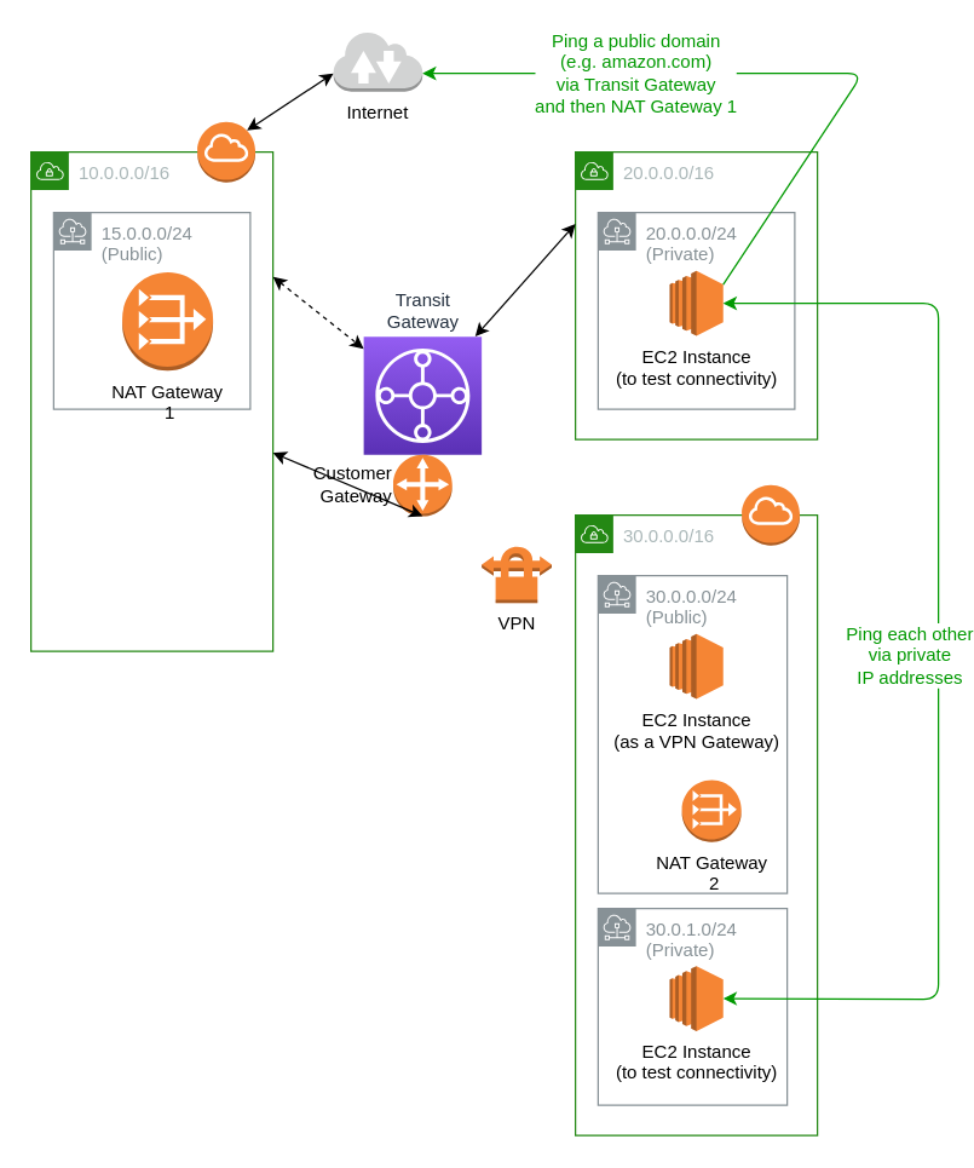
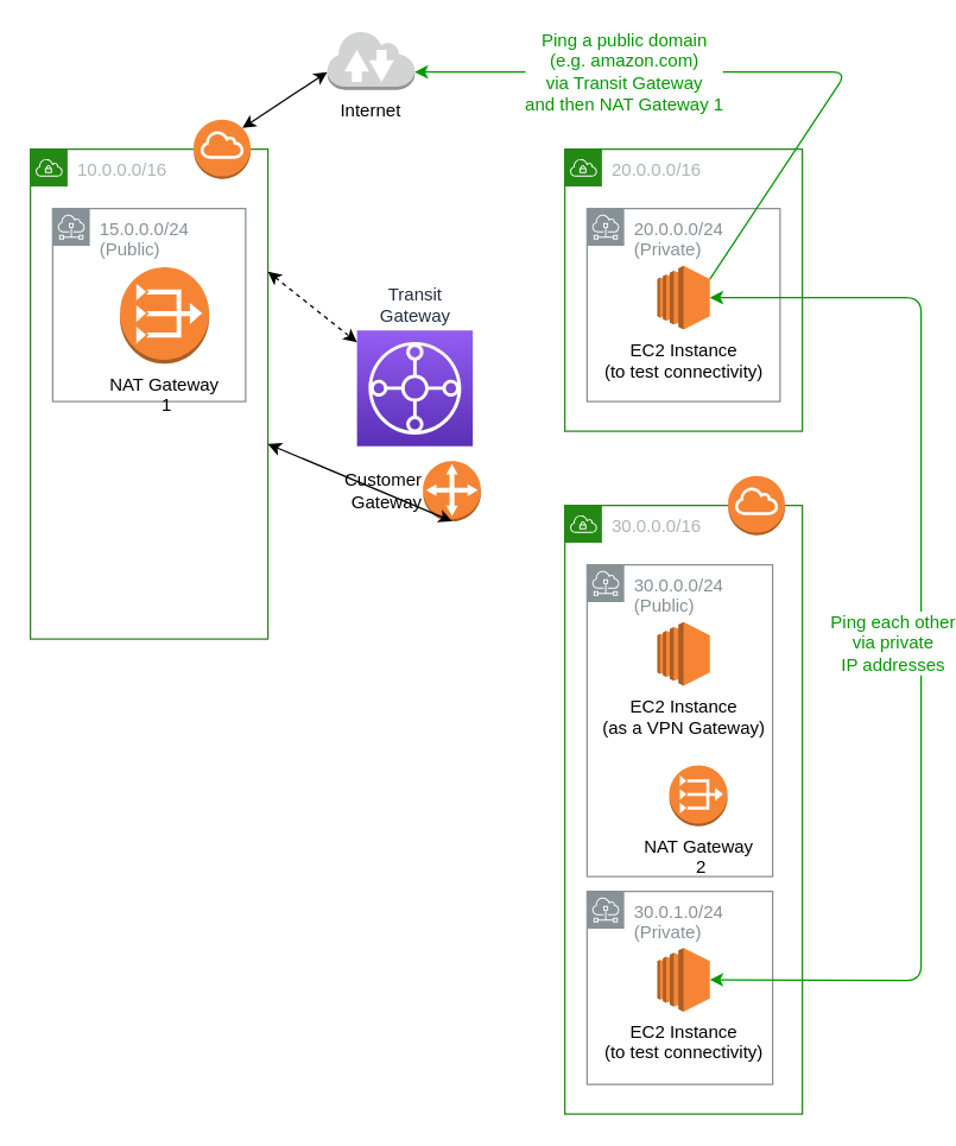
- <mxCell id="12" value="" style="endArrow=classic;startArrow=classic;html=1;entryX=0;entryY=0.25;entryDx=0;entryDy=0;" parent="1" source="4" target="6" edge="1"><mxGeometry width="50" height="50" relative="1" as="geometry"><mxPoint x="270" y="160" as="sourcePoint" /><mxPoint x="320" y="110" as="targetPoint" /></mxGeometry></mxCell>
- <mxCell id="17" value="&lt;div&gt;Customer&lt;/div&gt;&lt;div&gt;Gateway&lt;br&gt;&lt;/div&gt;" style="outlineConnect=0;dashed=0;verticalLabelPosition=middle;verticalAlign=middle;align=right;html=1;shape=mxgraph.aws3.customer_gateway;fillColor=#F58534;gradientColor=none;labelPosition=left;" parent="1" vertex="1"><mxGeometry x="259.5" y="300" width="39" height="40.7" as="geometry" /></mxCell>
+ <mxCell id="17" value="&lt;div&gt;Customer&lt;/div&gt;&lt;div&gt;Gateway&lt;br&gt;&lt;/div&gt;" style="outlineConnect=0;dashed=0;verticalLabelPosition=middle;verticalAlign=middle;align=right;html=1;shape=mxgraph.aws3.customer_gateway;fillColor=#F58534;gradientColor=none;labelPosition=left;" parent="1" vertex="1"><mxGeometry x="284.5" y="310" width="39" height="40.7" as="geometry" /></mxCell>
- <mxCell id="24" value="VPN" style="outlineConnect=0;dashed=0;verticalLabelPosition=bottom;verticalAlign=top;align=center;html=1;shape=mxgraph.aws3.vpn_connection;fillColor=#F58534;gradientColor=none;" parent="1" vertex="1"><mxGeometry x="318" y="360" width="46.31" height="38" as="geometry" /></mxCell>
